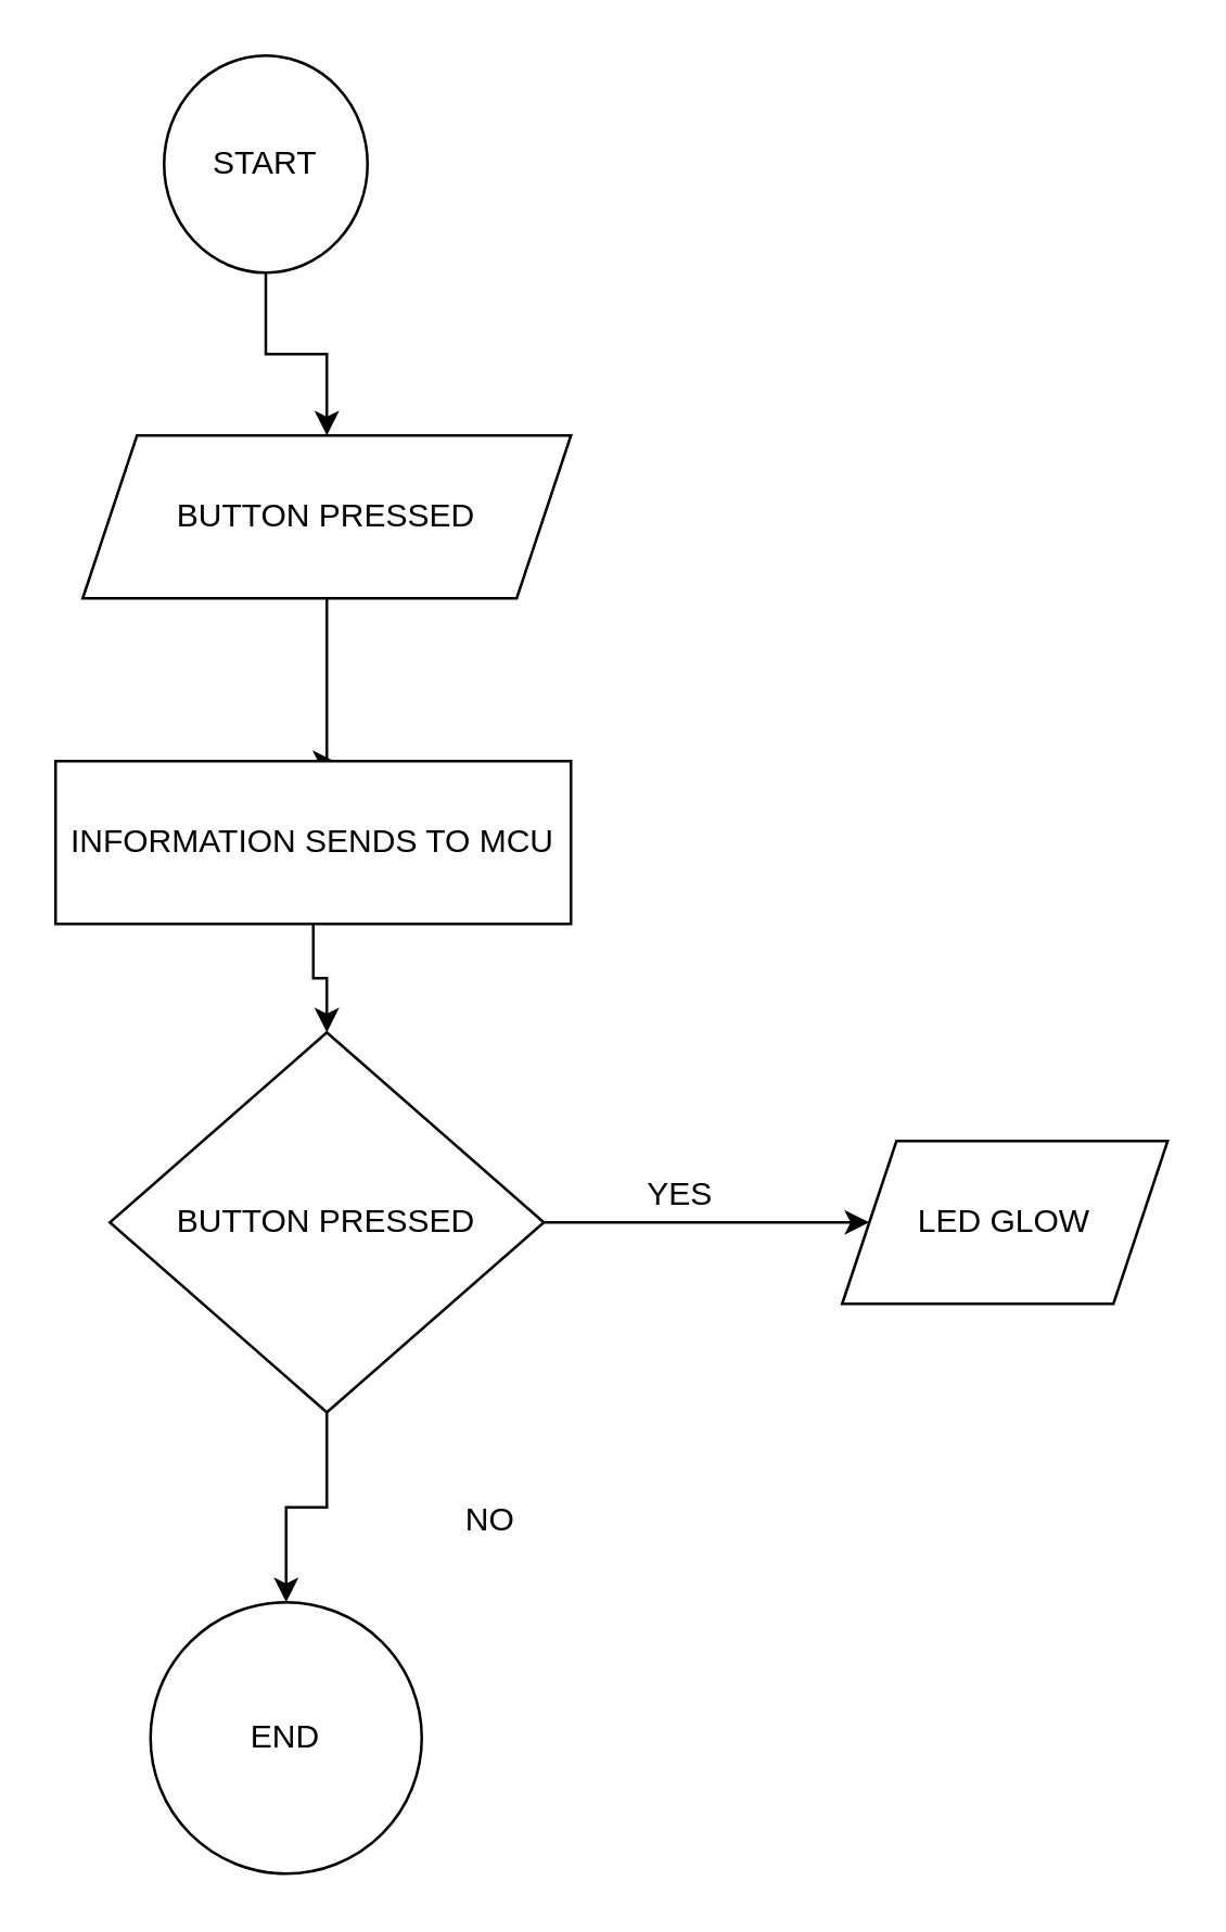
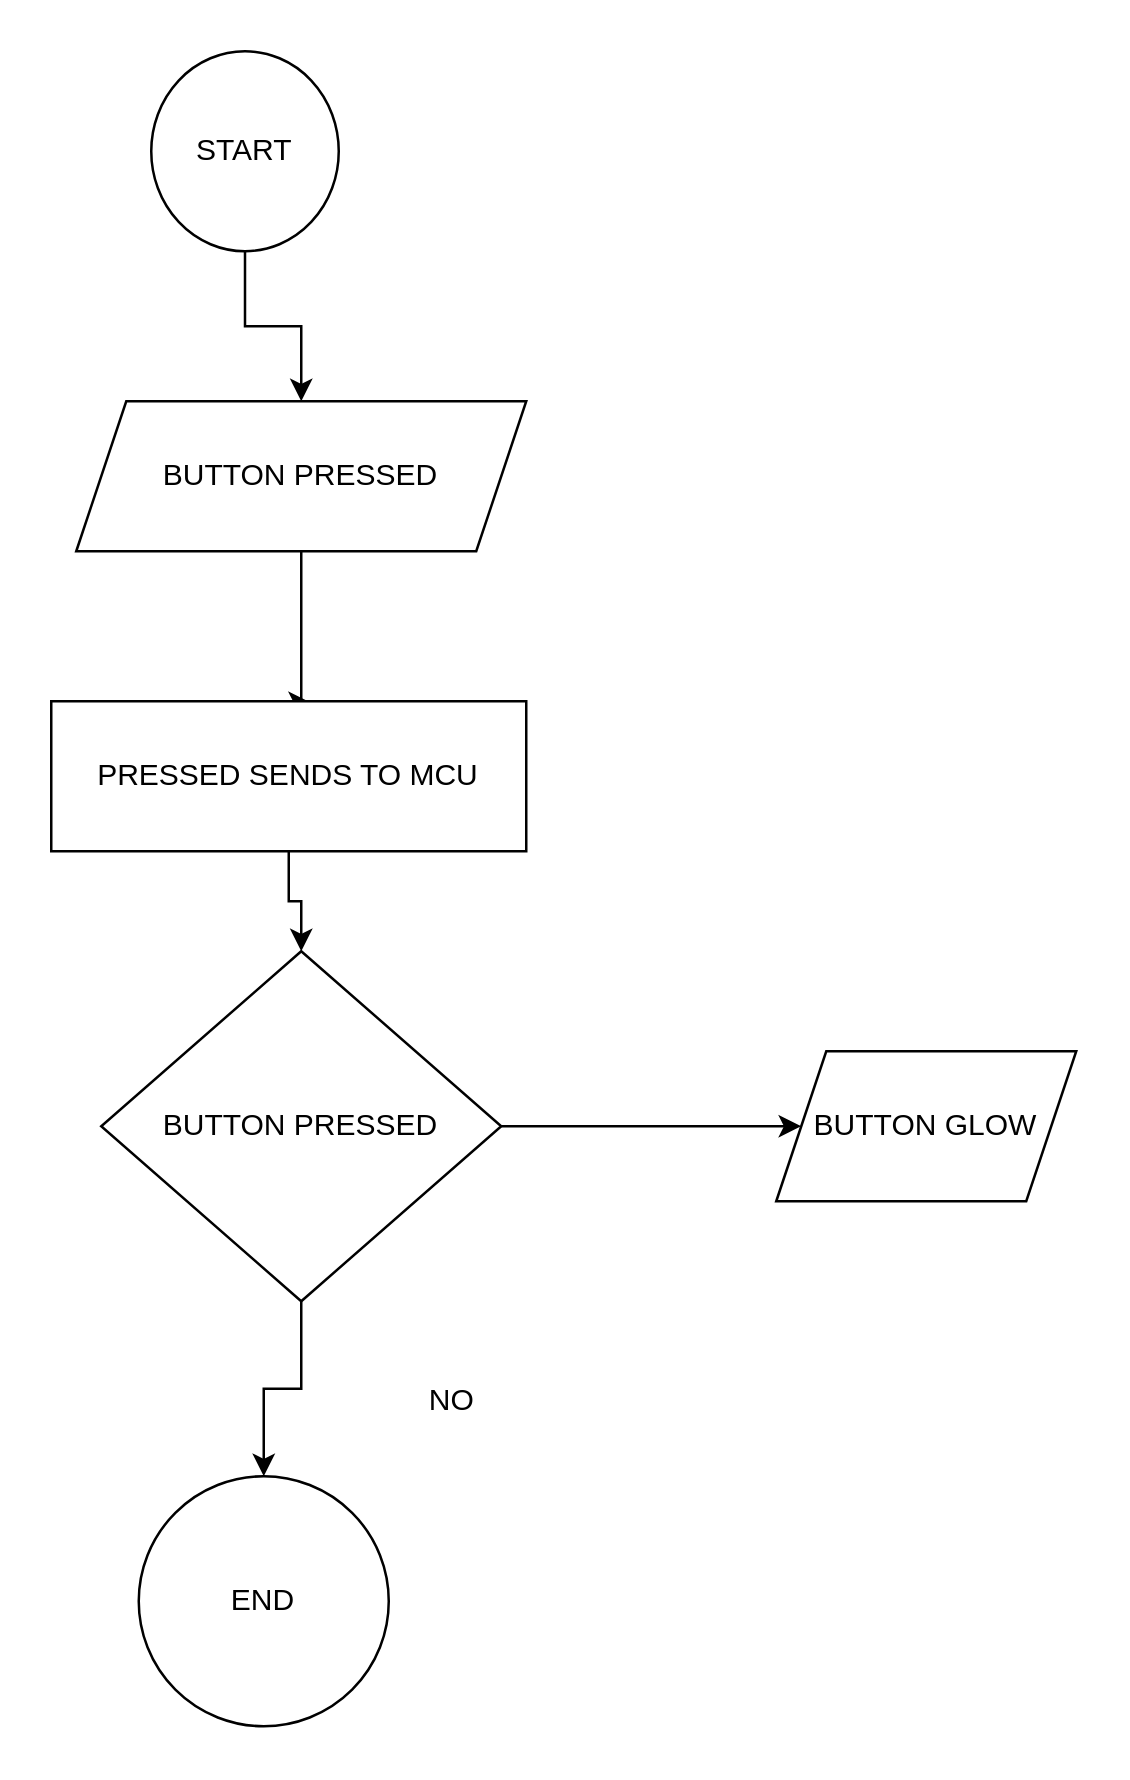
- <mxCell id="7" value="INFORMATION SENDS TO MCU" style="rounded=0;whiteSpace=wrap;html=1;" vertex="1" parent="1"><mxGeometry x="20" y="280" width="190" height="60" as="geometry" /></mxCell>
+ <mxCell id="7" value="PRESSED SENDS TO MCU" style="rounded=0;whiteSpace=wrap;html=1;" vertex="1" parent="1"><mxGeometry x="20" y="280" width="190" height="60" as="geometry" /></mxCell>
- <mxCell id="12" value="YES" style="text;html=1;align=center;verticalAlign=middle;resizable=0;points=[];autosize=1;strokeColor=none;fillColor=none;" vertex="1" parent="1"><mxGeometry x="230" y="430" width="40" height="20" as="geometry" /></mxCell>
- <mxCell id="11" value="LED GLOW" style="shape=parallelogram;perimeter=parallelogramPerimeter;whiteSpace=wrap;html=1;fixedSize=1;" vertex="1" parent="1"><mxGeometry x="310" y="420" width="120" height="60" as="geometry" /></mxCell>
+ <mxCell id="11" value="BUTTON GLOW" style="shape=parallelogram;perimeter=parallelogramPerimeter;whiteSpace=wrap;html=1;fixedSize=1;" vertex="1" parent="1"><mxGeometry x="310" y="420" width="120" height="60" as="geometry" /></mxCell>
